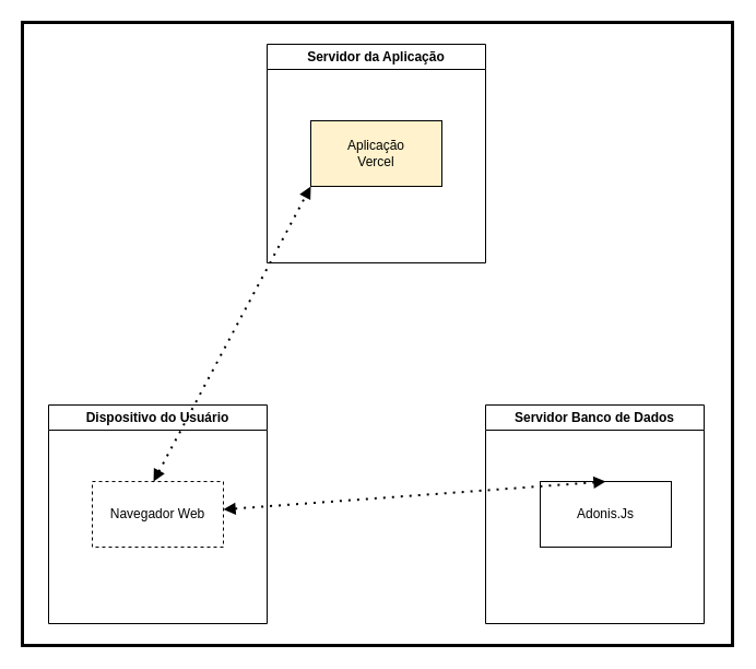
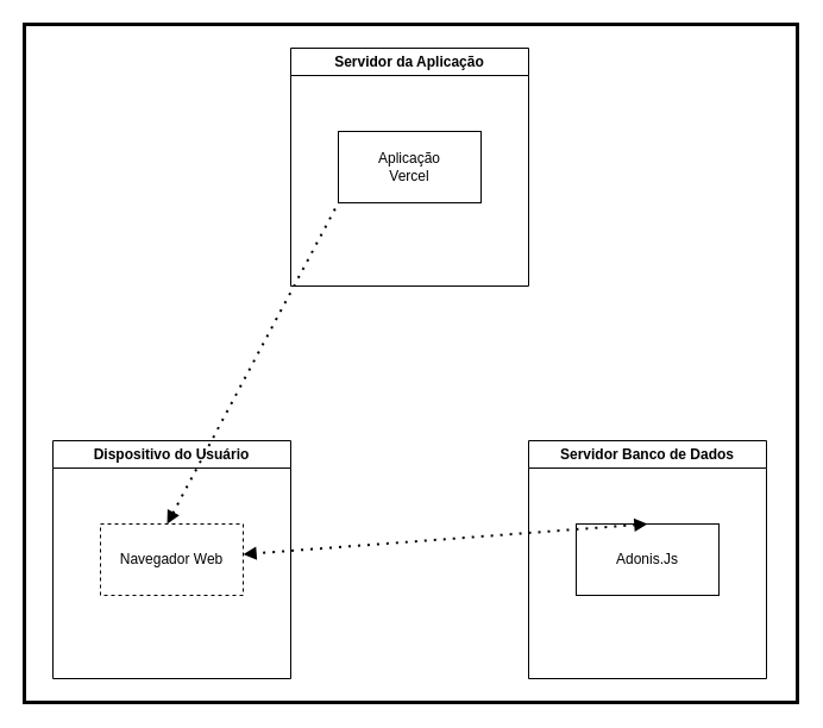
- <mxCell id="3" value="Aplicação&lt;div&gt;Vercel&lt;/div&gt;" style="rounded=0;whiteSpace=wrap;html=1;fillColor=#fff2cc;" vertex="1" parent="2"><mxGeometry x="40" y="70" width="120" height="60" as="geometry" /></mxCell>
+ <mxCell id="3" value="Aplicação&lt;div&gt;Vercel&lt;/div&gt;" style="rounded=0;whiteSpace=wrap;html=1;" vertex="1" parent="2"><mxGeometry x="40" y="70" width="120" height="60" as="geometry" /></mxCell>
- <mxCell id="8" value="" style="endArrow=block;dashed=1;html=1;dashPattern=1 3;strokeWidth=2;rounded=0;entryX=0;entryY=1;entryDx=0;entryDy=0;exitX=0.467;exitY=0;exitDx=0;exitDy=0;exitPerimeter=0;endFill=1;startArrow=block;startFill=1;" edge="1" parent="1" source="5" target="3"><mxGeometry width="50" height="50" relative="1" as="geometry"><mxPoint x="240" y="220" as="sourcePoint" /><mxPoint x="270" y="180" as="targetPoint" /></mxGeometry></mxCell>
+ <mxCell id="8" value="" style="endArrow=none;dashed=1;html=1;dashPattern=1 3;strokeWidth=2;rounded=0;entryX=0;entryY=1;entryDx=0;entryDy=0;exitX=0.467;exitY=0;exitDx=0;exitDy=0;exitPerimeter=0;endFill=1;startArrow=block;startFill=1;" edge="1" parent="1" source="5" target="3"><mxGeometry width="50" height="50" relative="1" as="geometry"><mxPoint x="240" y="220" as="sourcePoint" /><mxPoint x="270" y="180" as="targetPoint" /></mxGeometry></mxCell>
- <mxCell id="7" value="Adonis.Js" style="rounded=0;whiteSpace=wrap;html=1;" vertex="1" parent="6"><mxGeometry x="50" y="70" width="120" height="60" as="geometry" /></mxCell>
+ <mxCell id="7" value="Adonis.Js" style="rounded=0;whiteSpace=wrap;html=1;" vertex="1" parent="6"><mxGeometry x="40" y="70" width="120" height="60" as="geometry" /></mxCell>
